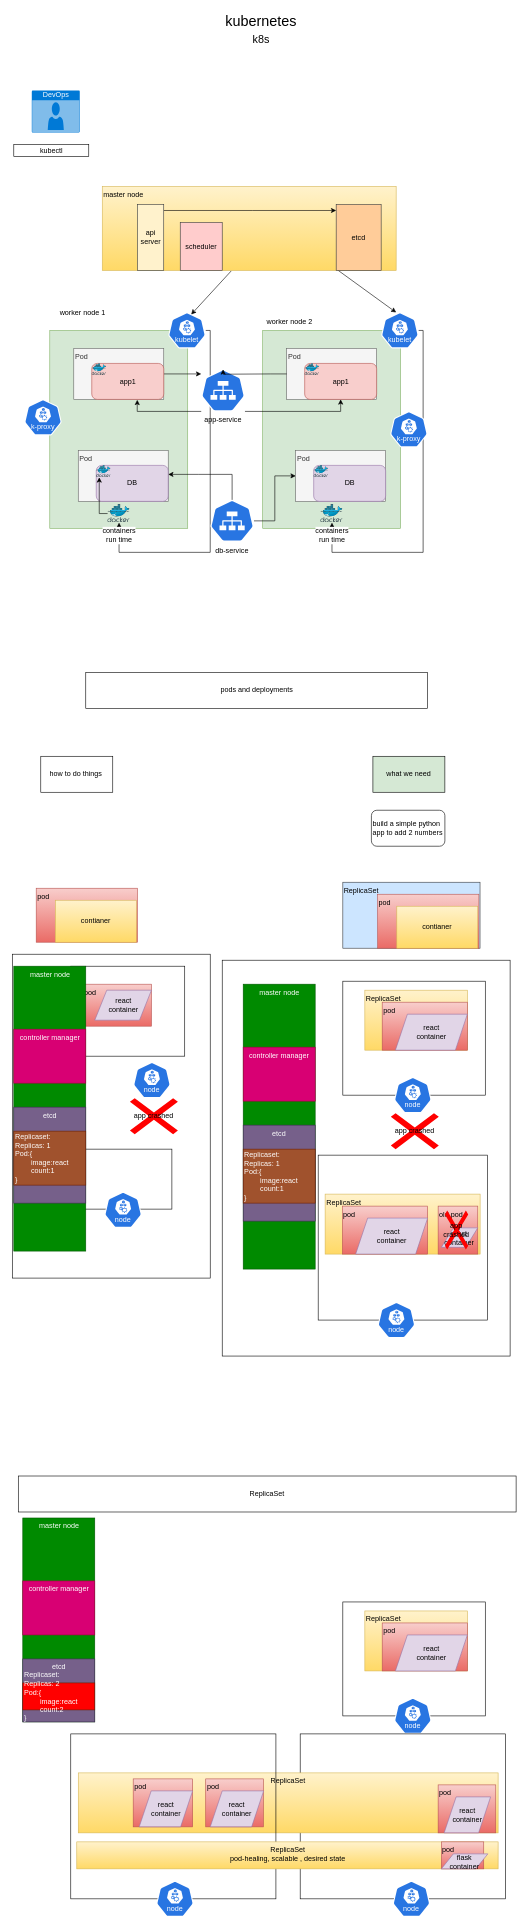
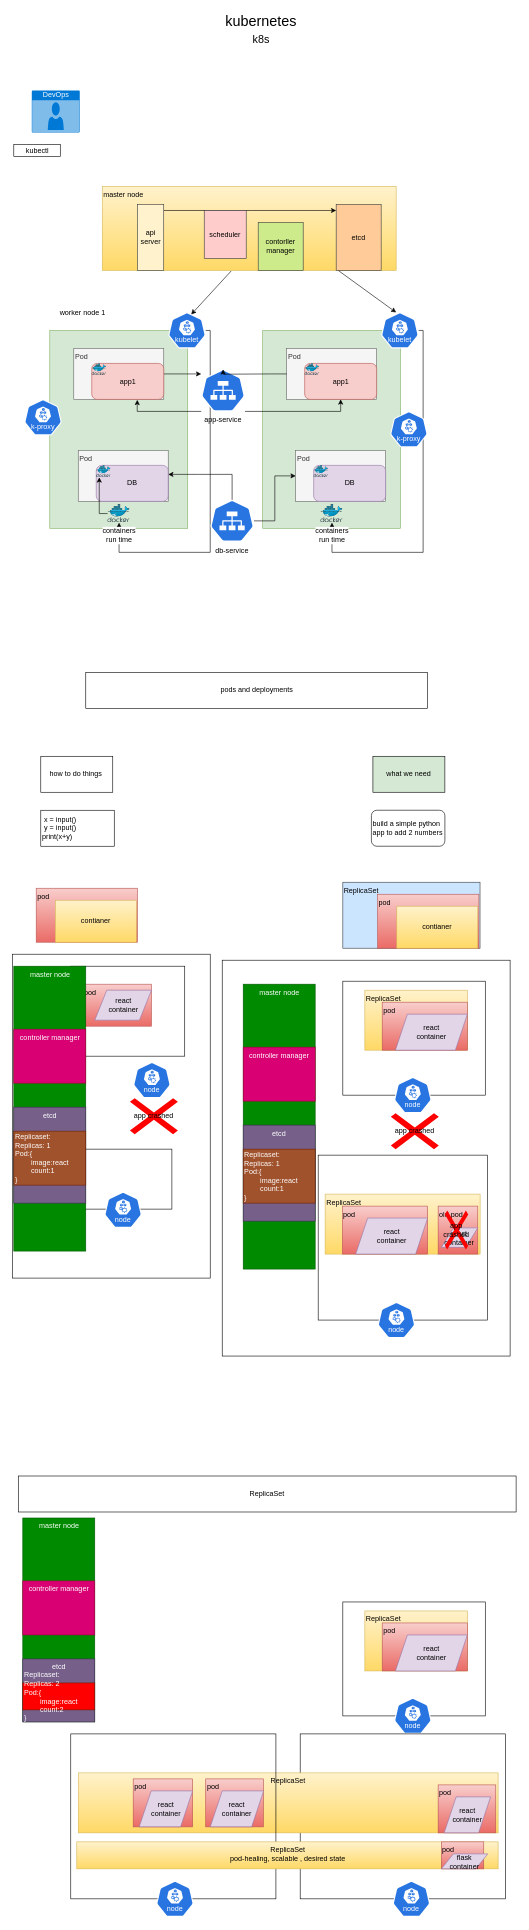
- <mxCell id="43" value="kubectl" style="rounded=0;whiteSpace=wrap;html=1;" vertex="1" parent="1"><mxGeometry x="22.5" y="240" width="125" height="20" as="geometry" /></mxCell>
+ <mxCell id="43" value="kubectl" style="rounded=0;whiteSpace=wrap;html=1;" vertex="1" parent="1"><mxGeometry x="22.5" y="240" width="77.5" height="20" as="geometry" /></mxCell>
- <mxCell id="44" value="scheduler" style="rounded=0;whiteSpace=wrap;html=1;fillColor=#ffcccc;strokeColor=#36393d;" vertex="1" parent="1"><mxGeometry x="300" y="370" width="70" height="80" as="geometry" /></mxCell>
+ <mxCell id="44" value="scheduler" style="rounded=0;whiteSpace=wrap;html=1;fillColor=#ffcccc;strokeColor=#36393d;" vertex="1" parent="1"><mxGeometry x="340" y="350" width="70" height="80" as="geometry" /></mxCell>
+ <mxCell id="45" value="contorller manager" style="rounded=0;whiteSpace=wrap;html=1;fillColor=#cdeb8b;strokeColor=#36393d;" vertex="1" parent="1"><mxGeometry x="430" y="370" width="75" height="80" as="geometry" /></mxCell>
- <mxCell id="21" value="worker node 2" style="text;html=1;align=center;verticalAlign=middle;whiteSpace=wrap;rounded=0;" vertex="1" parent="1"><mxGeometry x="435" y="520" width="95" height="30" as="geometry" /></mxCell>
+ <mxCell id="50" value="&amp;nbsp;x = input()&lt;div&gt;&amp;nbsp;y = input()&lt;br&gt;print(x+y)&lt;/div&gt;" style="rounded=0;whiteSpace=wrap;html=1;align=left;" vertex="1" parent="1"><mxGeometry x="67.5" y="1350" width="122.5" height="60" as="geometry" /></mxCell>
